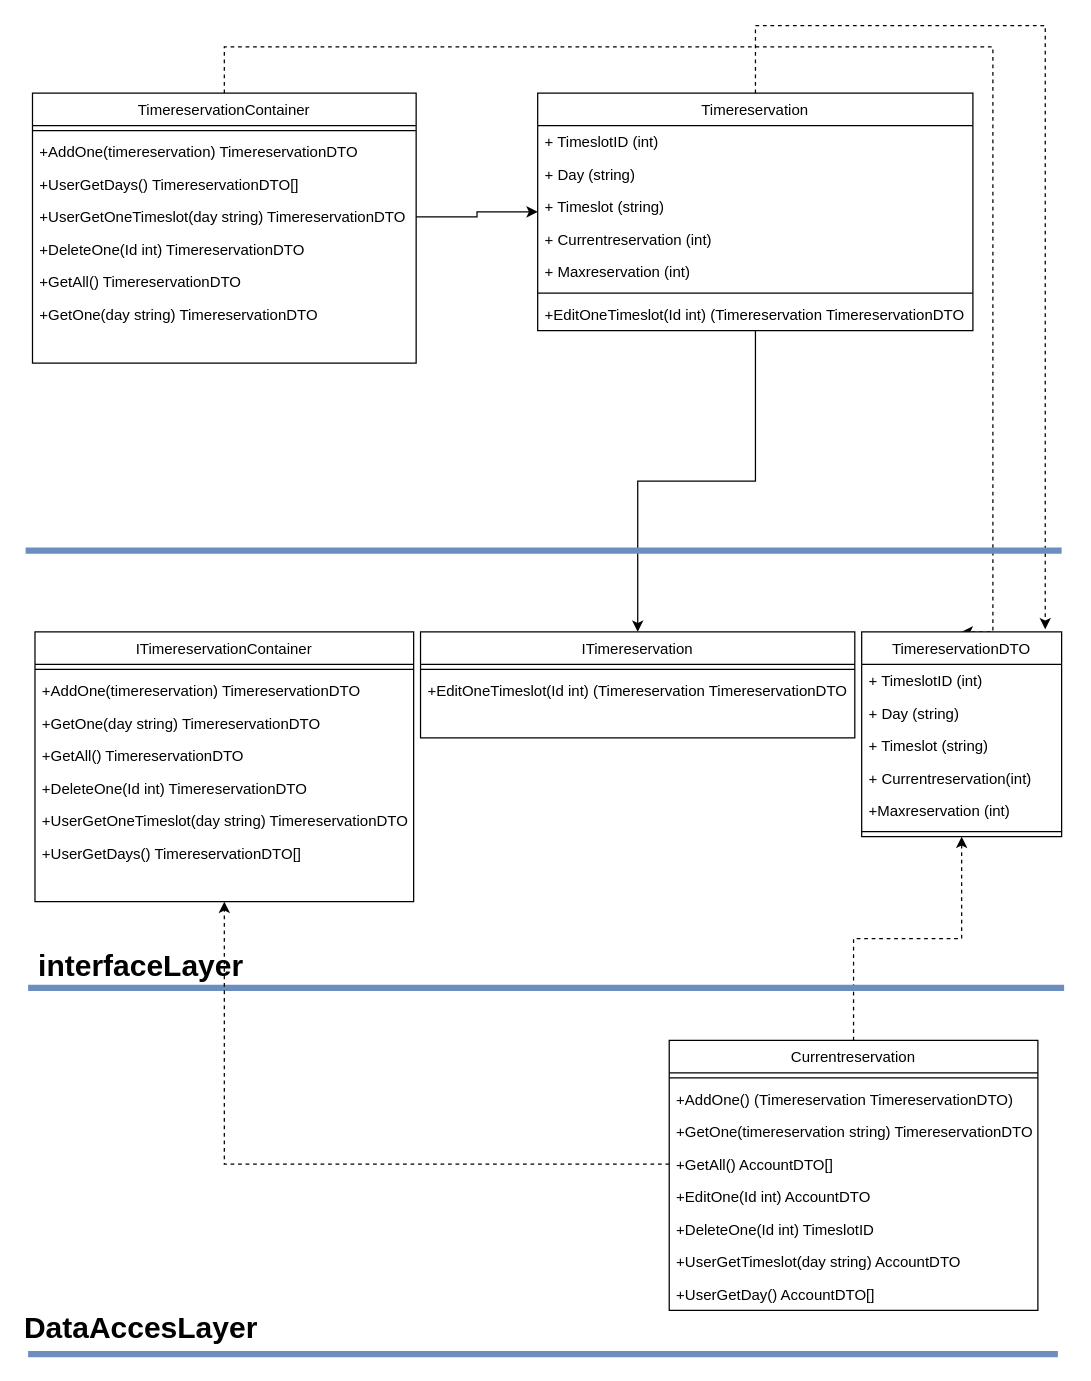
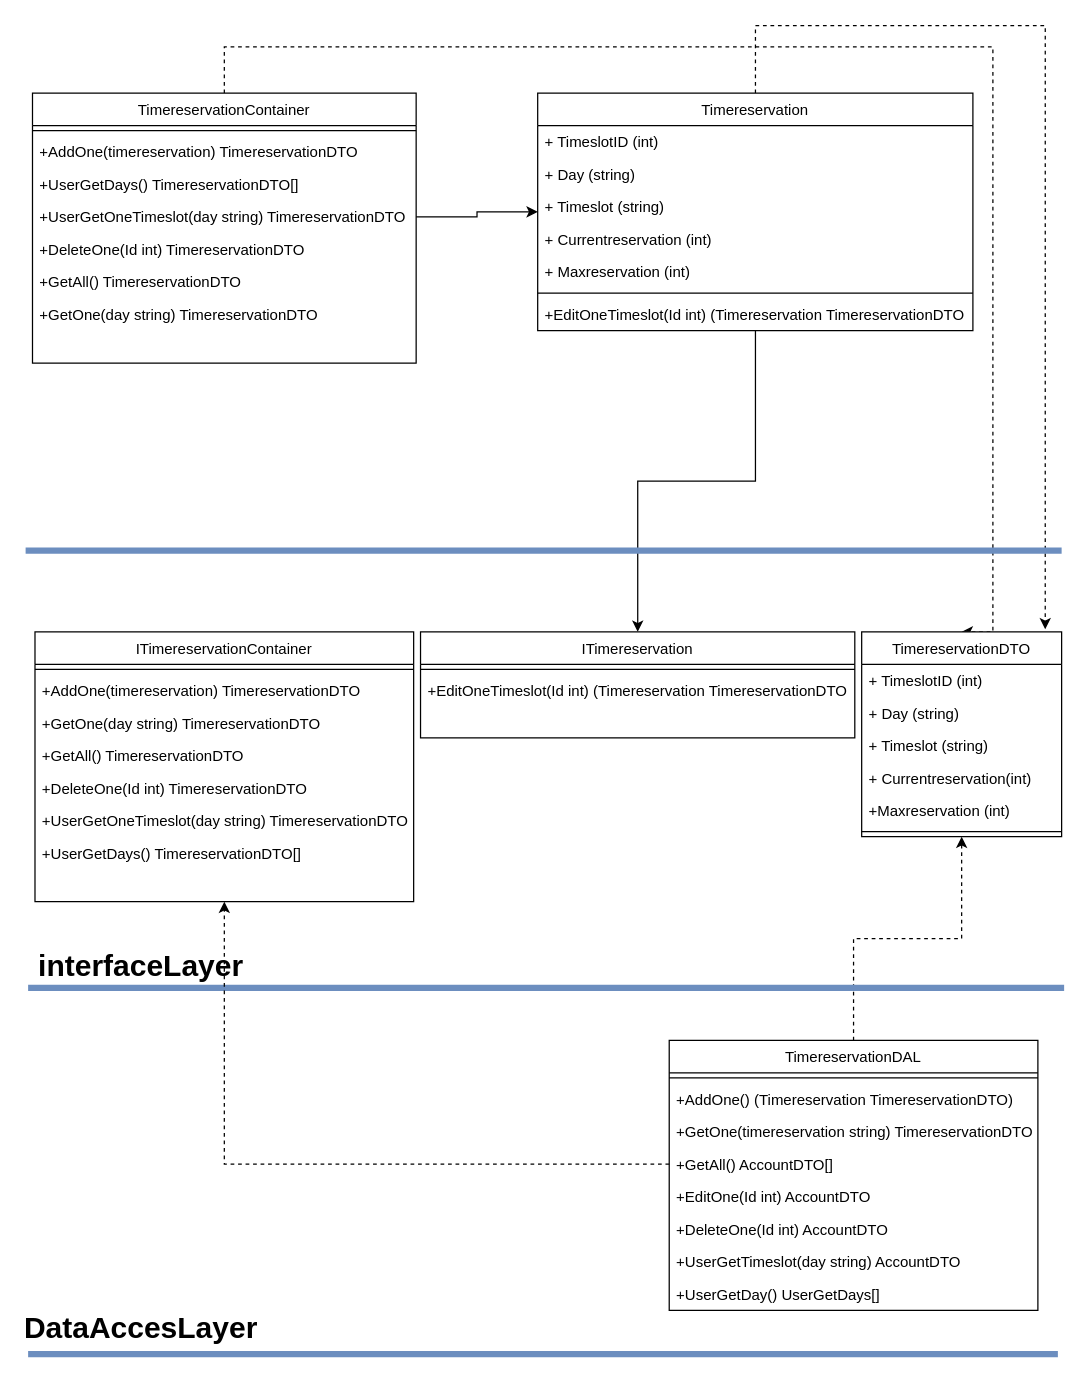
- <mxCell id="29" value="Currentreservation" style="swimlane;fontStyle=0;align=center;verticalAlign=top;childLayout=stackLayout;horizontal=1;startSize=26;horizontalStack=0;resizeParent=1;resizeLast=0;collapsible=1;marginBottom=0;rounded=0;shadow=0;strokeWidth=1;" parent="1" vertex="1"><mxGeometry x="535" y="832" width="295" height="216" as="geometry"><mxRectangle x="130" y="380" width="160" height="26" as="alternateBounds" /></mxGeometry></mxCell>
+ <mxCell id="29" value="TimereservationDAL" style="swimlane;fontStyle=0;align=center;verticalAlign=top;childLayout=stackLayout;horizontal=1;startSize=26;horizontalStack=0;resizeParent=1;resizeLast=0;collapsible=1;marginBottom=0;rounded=0;shadow=0;strokeWidth=1;" parent="1" vertex="1"><mxGeometry x="535" y="832" width="295" height="216" as="geometry"><mxRectangle x="130" y="380" width="160" height="26" as="alternateBounds" /></mxGeometry></mxCell>
- <mxCell id="35" value="+DeleteOne(Id int) TimeslotID" style="text;align=left;verticalAlign=top;spacingLeft=4;spacingRight=4;overflow=hidden;rotatable=0;points=[[0,0.5],[1,0.5]];portConstraint=eastwest;rounded=0;shadow=0;html=0;" parent="29" vertex="1"><mxGeometry y="138" width="295" height="26" as="geometry" /></mxCell>
+ <mxCell id="35" value="+DeleteOne(Id int) AccountDTO" style="text;align=left;verticalAlign=top;spacingLeft=4;spacingRight=4;overflow=hidden;rotatable=0;points=[[0,0.5],[1,0.5]];portConstraint=eastwest;rounded=0;shadow=0;html=0;" parent="29" vertex="1"><mxGeometry y="138" width="295" height="26" as="geometry" /></mxCell>
- <mxCell id="37" value="+UserGetDay() AccountDTO[]" style="text;align=left;verticalAlign=top;spacingLeft=4;spacingRight=4;overflow=hidden;rotatable=0;points=[[0,0.5],[1,0.5]];portConstraint=eastwest;rounded=0;shadow=0;html=0;" parent="29" vertex="1"><mxGeometry y="190" width="295" height="26" as="geometry" /></mxCell>
+ <mxCell id="37" value="+UserGetDay() UserGetDays[]" style="text;align=left;verticalAlign=top;spacingLeft=4;spacingRight=4;overflow=hidden;rotatable=0;points=[[0,0.5],[1,0.5]];portConstraint=eastwest;rounded=0;shadow=0;html=0;" parent="29" vertex="1"><mxGeometry y="190" width="295" height="26" as="geometry" /></mxCell>
